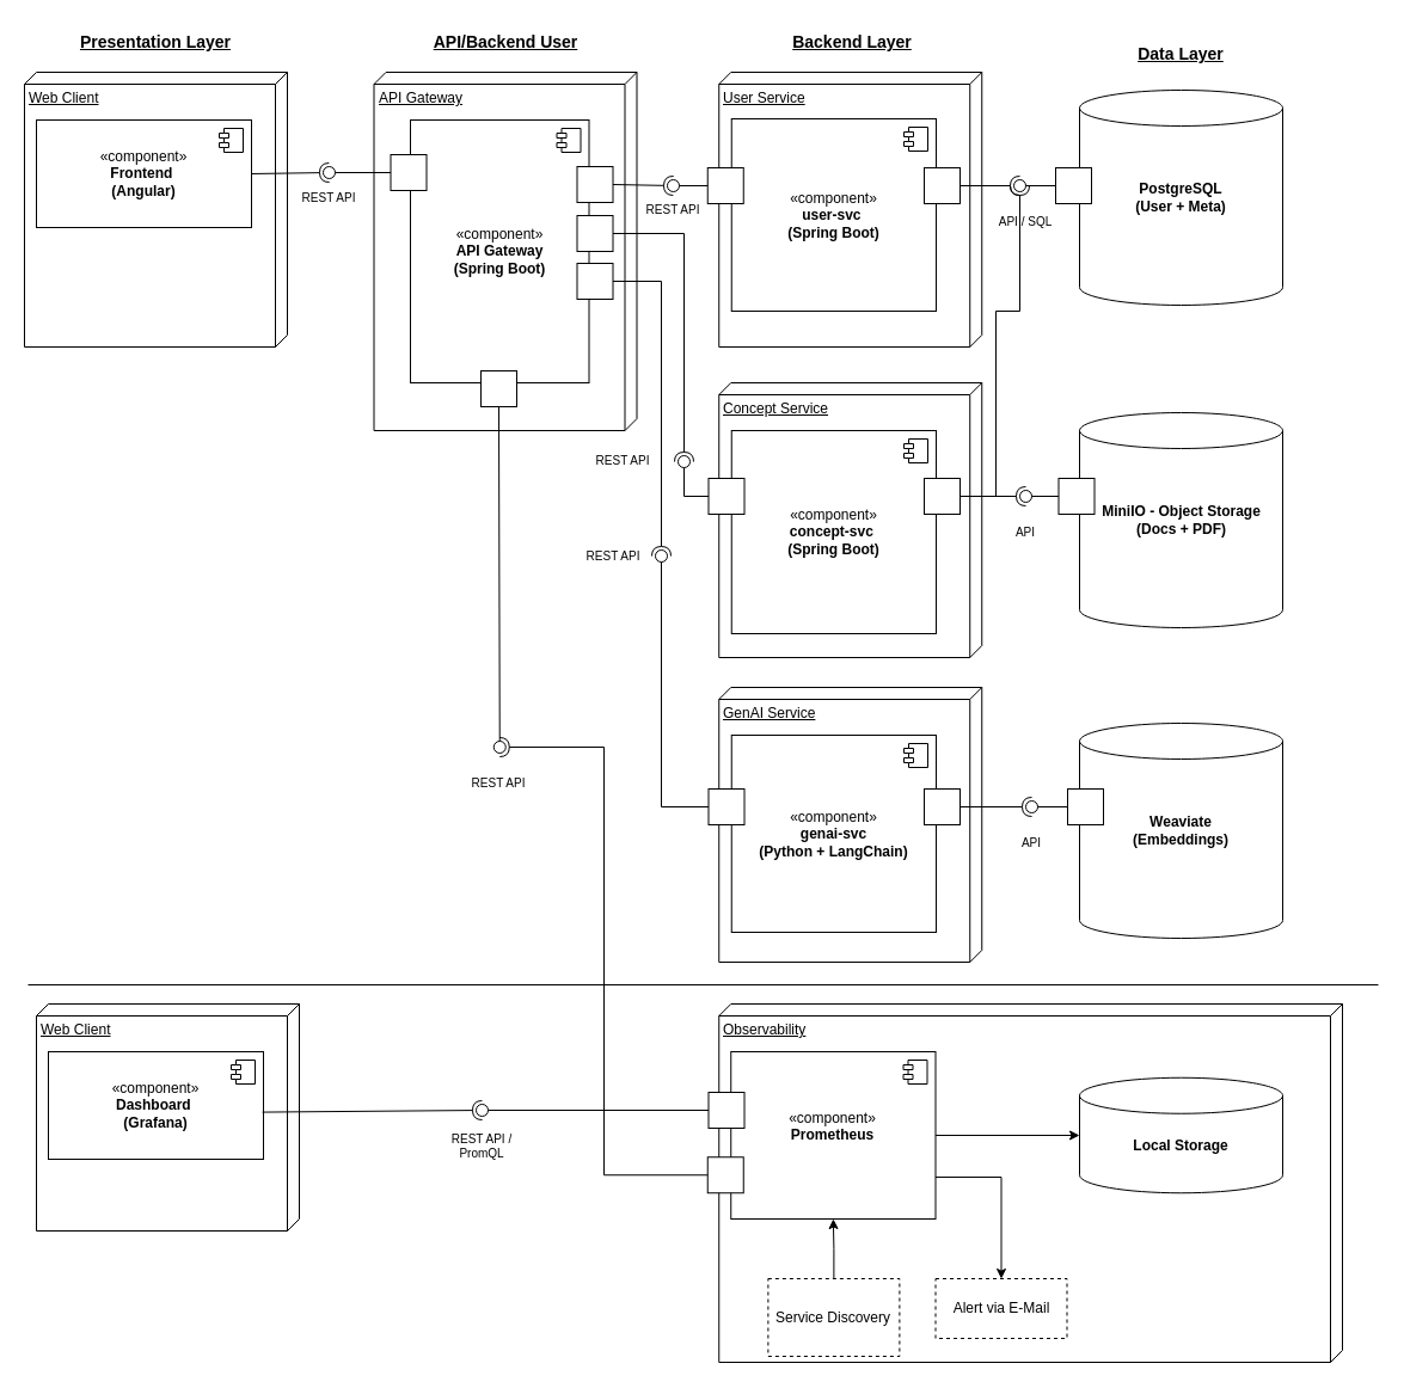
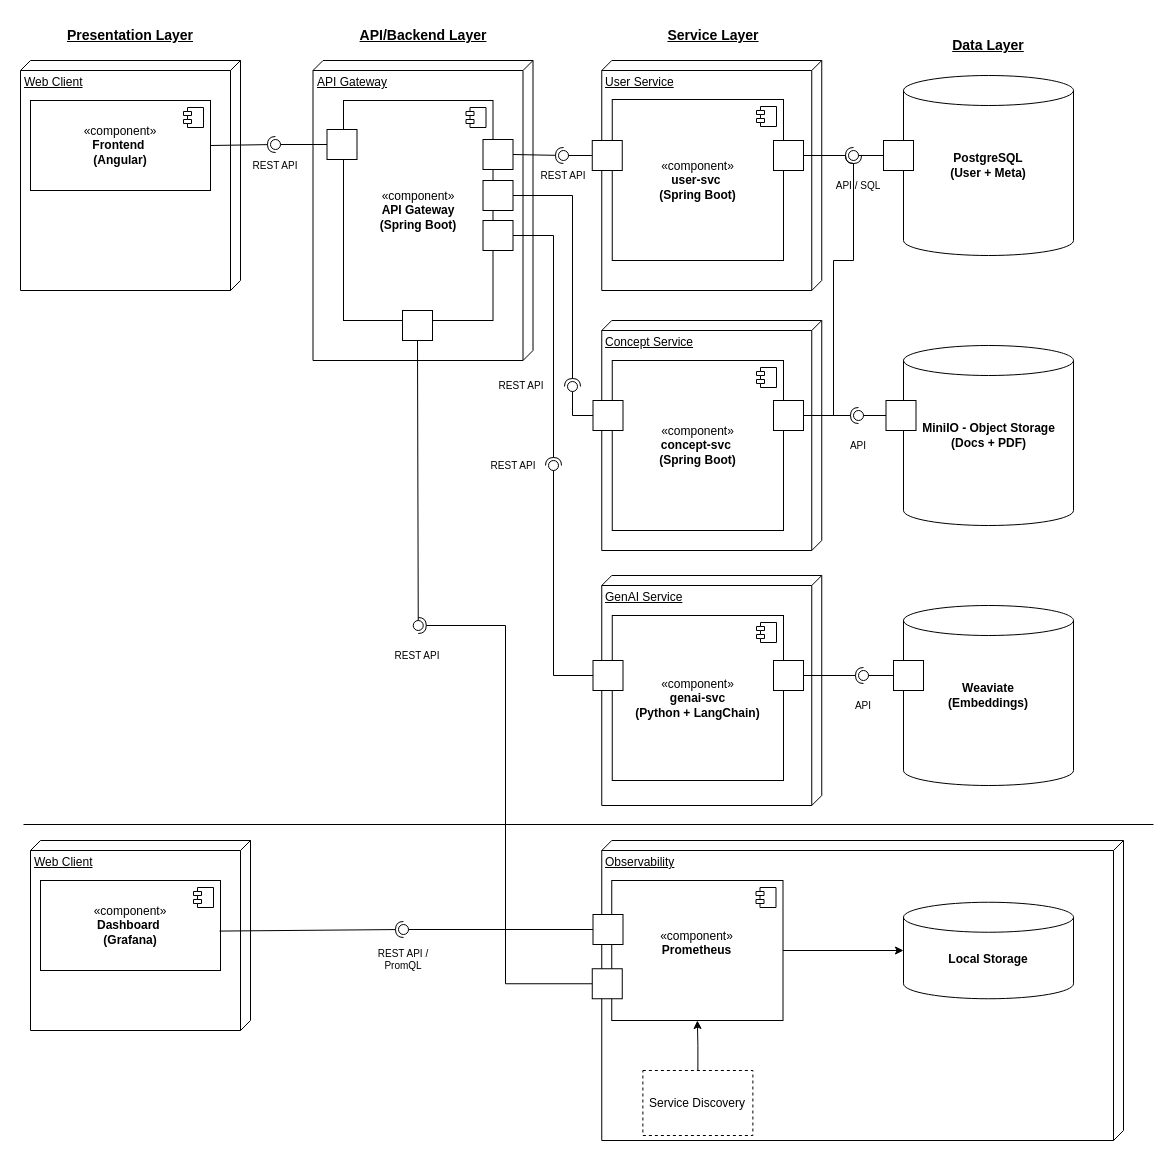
- <mxCell id="79" value="API/Backend User" style="text;html=1;align=center;verticalAlign=middle;whiteSpace=wrap;rounded=0;fontStyle=5;fontSize=14;" vertex="1" parent="1"><mxGeometry x="352.75" width="139.5" height="30" as="geometry" y="20" /></mxCell>
+ <mxCell id="79" value="API/Backend Layer" style="text;html=1;align=center;verticalAlign=middle;whiteSpace=wrap;rounded=0;fontStyle=5;fontSize=14;" vertex="1" parent="1"><mxGeometry x="352.75" width="139.5" height="30" as="geometry" y="20" /></mxCell>
- <mxCell id="80" value="Backend Layer" style="text;html=1;align=center;verticalAlign=middle;whiteSpace=wrap;rounded=0;fontStyle=5;fontSize=14;" vertex="1" parent="1"><mxGeometry x="643" width="139.5" height="30" as="geometry" y="20" /></mxCell>
+ <mxCell id="80" value="Service Layer" style="text;html=1;align=center;verticalAlign=middle;whiteSpace=wrap;rounded=0;fontStyle=5;fontSize=14;" vertex="1" parent="1"><mxGeometry x="643" width="139.5" height="30" as="geometry" y="20" /></mxCell>
- <mxCell id="68" style="edgeStyle=orthogonalEdgeStyle;rounded=0;orthogonalLoop=1;jettySize=auto;html=1;exitX=1;exitY=0.75;exitDx=0;exitDy=0;" edge="1" parent="1" source="69" target="99"><mxGeometry relative="1" as="geometry" /></mxCell>
- <mxCell id="99" value="Alert via E-Mail" style="html=1;whiteSpace=wrap;dashed=1;" vertex="1" parent="1"><mxGeometry x="782.5" y="1070" width="110" height="50" as="geometry" /></mxCell>
